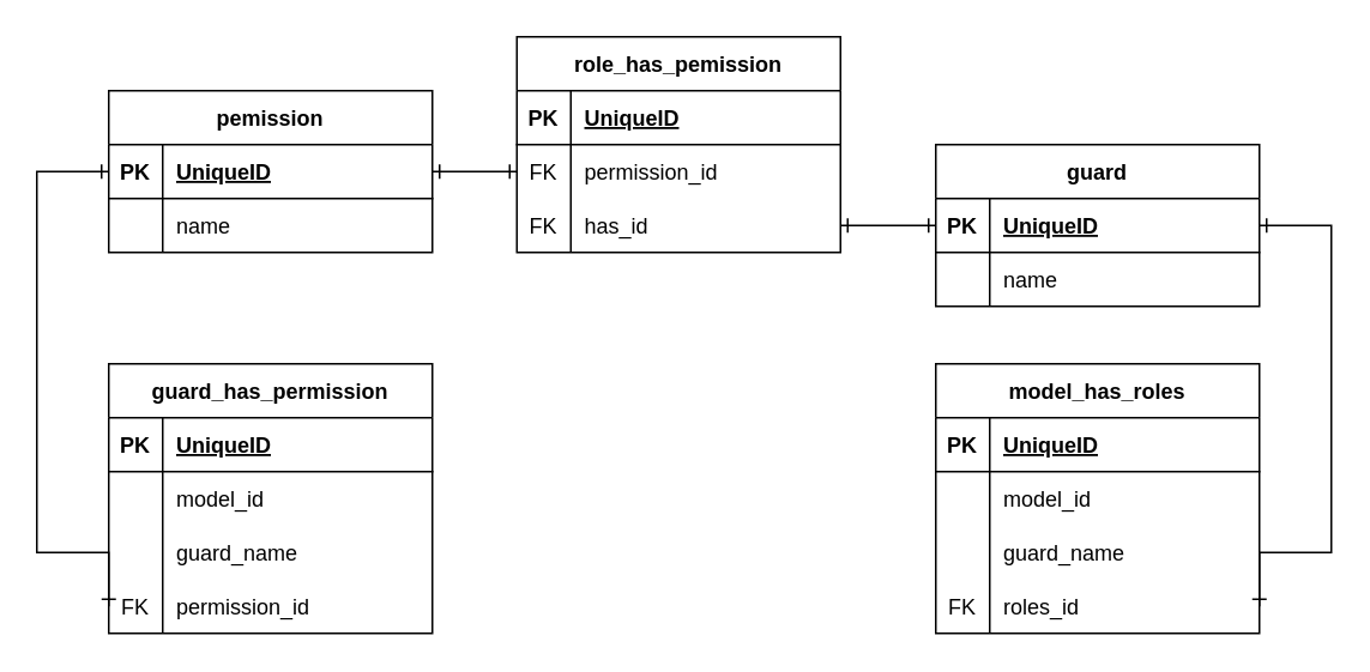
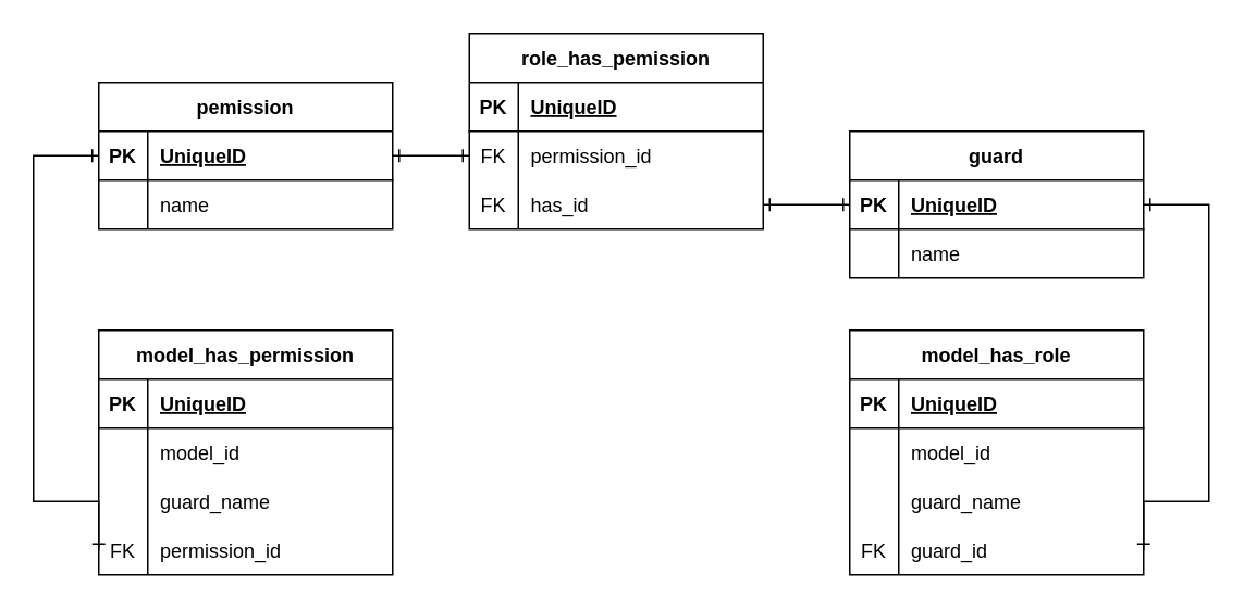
- <mxCell id="2" value="guard_has_permission" style="shape=table;startSize=30;container=1;collapsible=1;childLayout=tableLayout;fixedRows=1;rowLines=0;fontStyle=1;align=center;resizeLast=1;" parent="1" vertex="1"><mxGeometry x="60" y="202" width="180" height="150" as="geometry" /></mxCell>
+ <mxCell id="2" value="model_has_permission" style="shape=table;startSize=30;container=1;collapsible=1;childLayout=tableLayout;fixedRows=1;rowLines=0;fontStyle=1;align=center;resizeLast=1;" parent="1" vertex="1"><mxGeometry x="60" y="202" width="180" height="150" as="geometry" /></mxCell>
- <mxCell id="15" value="model_has_roles" style="shape=table;startSize=30;container=1;collapsible=1;childLayout=tableLayout;fixedRows=1;rowLines=0;fontStyle=1;align=center;resizeLast=1;" parent="1" vertex="1"><mxGeometry x="520" y="202" width="180" height="150" as="geometry" /></mxCell>
+ <mxCell id="15" value="model_has_role" style="shape=table;startSize=30;container=1;collapsible=1;childLayout=tableLayout;fixedRows=1;rowLines=0;fontStyle=1;align=center;resizeLast=1;" parent="1" vertex="1"><mxGeometry x="520" y="202" width="180" height="150" as="geometry" /></mxCell>
- <mxCell id="27" value="roles_id" style="shape=partialRectangle;connectable=0;fillColor=none;top=0;left=0;bottom=0;right=0;align=left;spacingLeft=6;overflow=hidden;" parent="25" vertex="1"><mxGeometry x="30" width="150" height="30" as="geometry"><mxRectangle width="150" height="30" as="alternateBounds" /></mxGeometry></mxCell>
+ <mxCell id="27" value="guard_id" style="shape=partialRectangle;connectable=0;fillColor=none;top=0;left=0;bottom=0;right=0;align=left;spacingLeft=6;overflow=hidden;" parent="25" vertex="1"><mxGeometry x="30" width="150" height="30" as="geometry"><mxRectangle width="150" height="30" as="alternateBounds" /></mxGeometry></mxCell>
